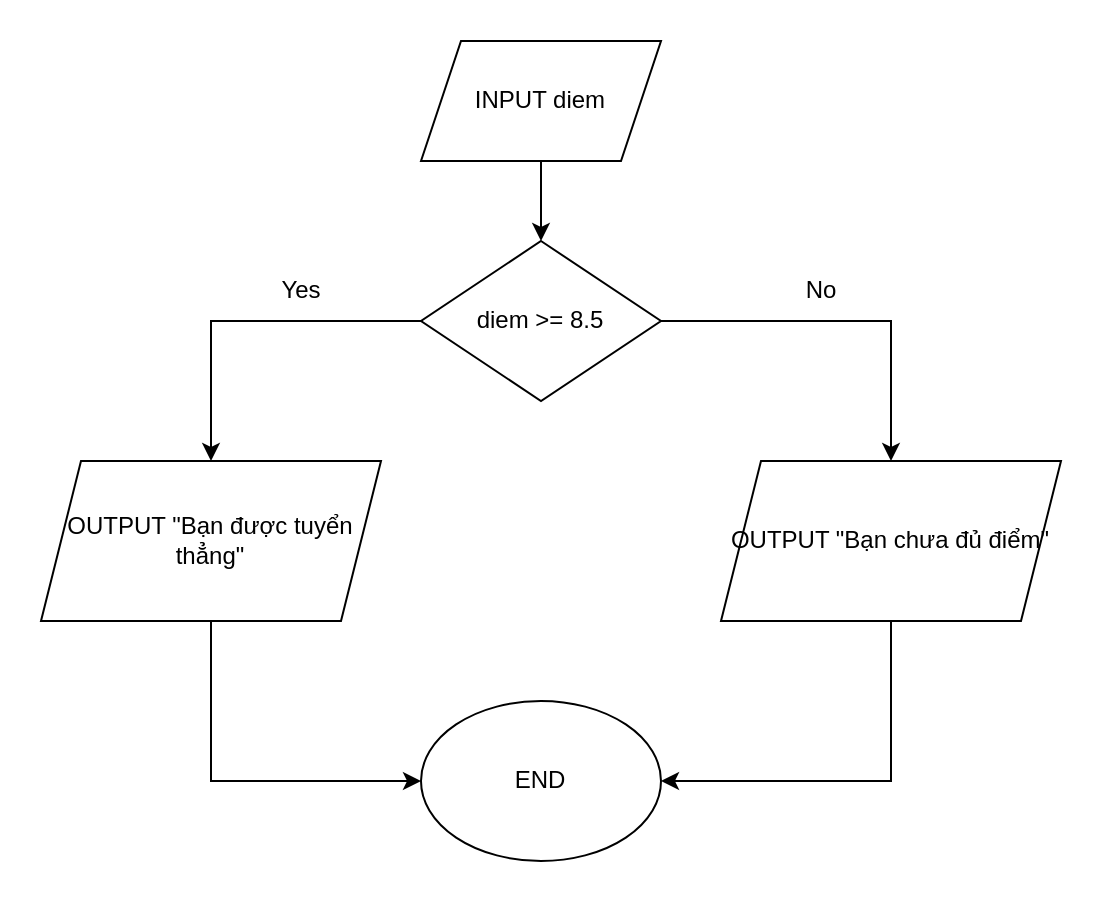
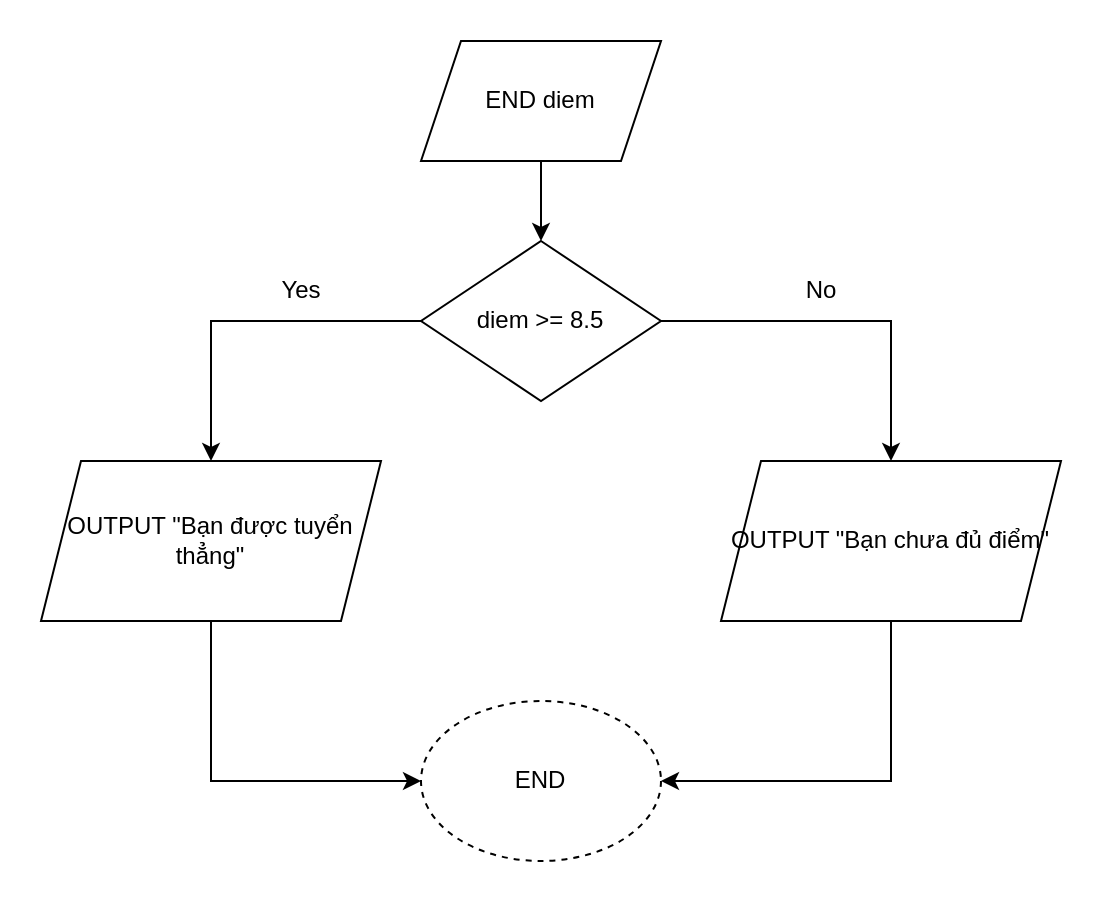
- <mxCell id="3" value="INPUT diem" style="shape=parallelogram;perimeter=parallelogramPerimeter;whiteSpace=wrap;html=1;fixedSize=1;" vertex="1" parent="1"><mxGeometry x="210" y="20" width="120" height="60" as="geometry" /></mxCell>
+ <mxCell id="3" value="END diem" style="shape=parallelogram;perimeter=parallelogramPerimeter;whiteSpace=wrap;html=1;fixedSize=1;" vertex="1" parent="1"><mxGeometry x="210" y="20" width="120" height="60" as="geometry" /></mxCell>
- <mxCell id="11" value="END" style="ellipse;whiteSpace=wrap;html=1;" vertex="1" parent="1"><mxGeometry x="210" y="350" width="120" height="80" as="geometry" /></mxCell>
+ <mxCell id="11" value="END" style="ellipse;whiteSpace=wrap;html=1;dashed=1;" vertex="1" parent="1"><mxGeometry x="210" y="350" width="120" height="80" as="geometry" /></mxCell>
